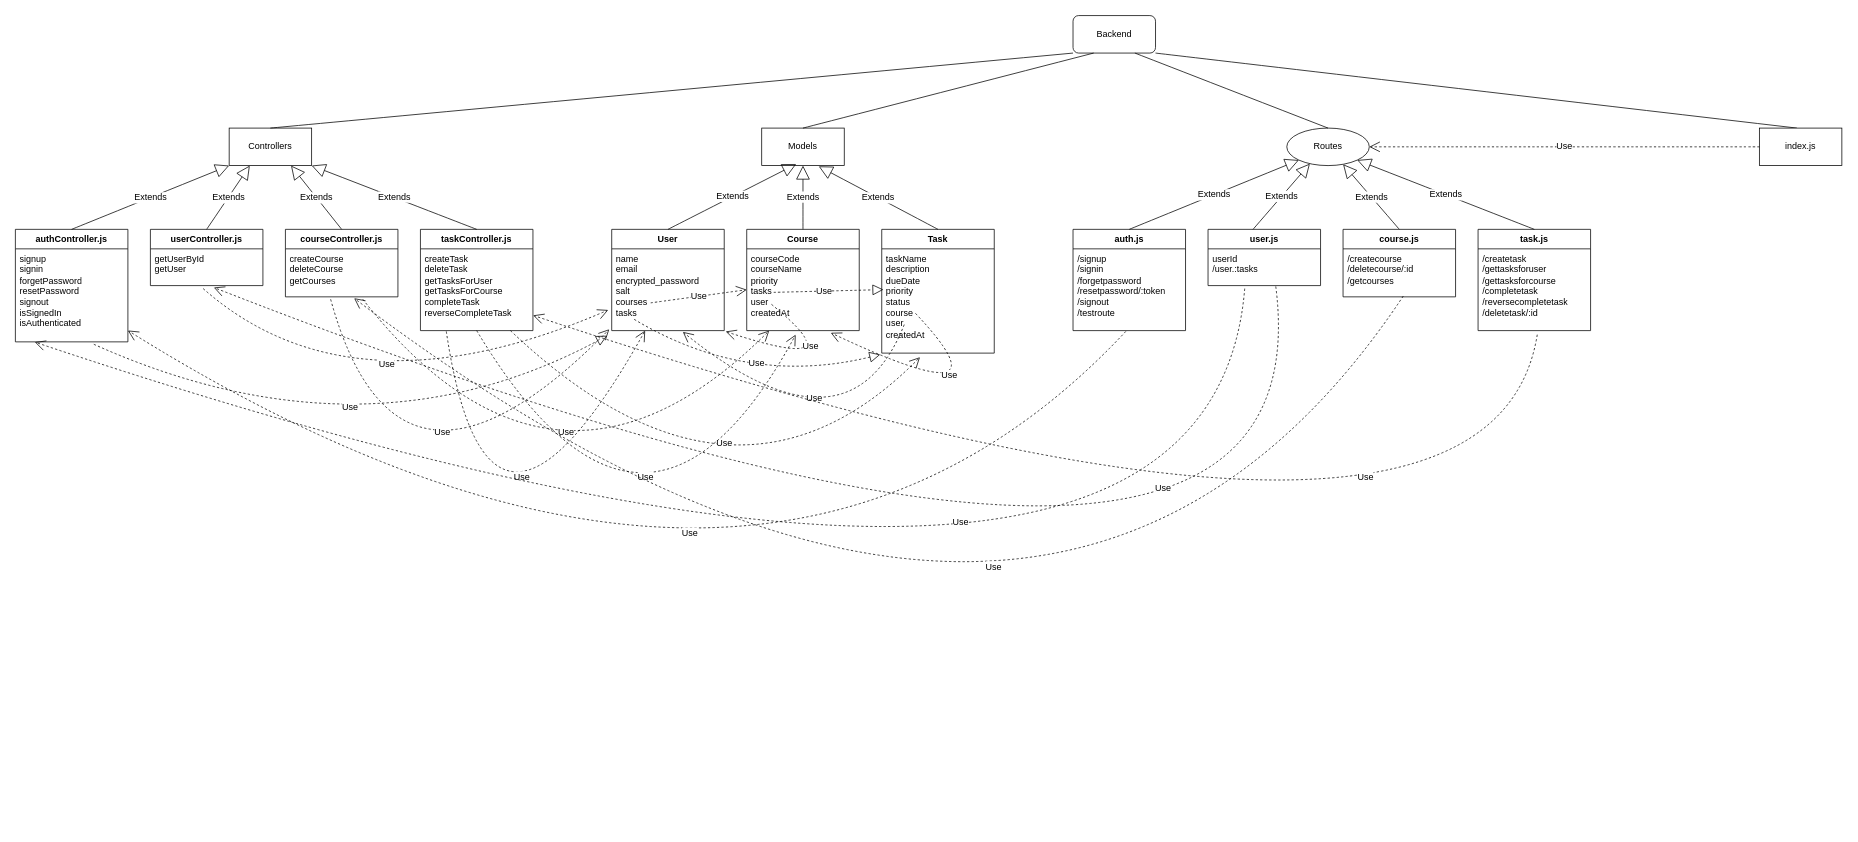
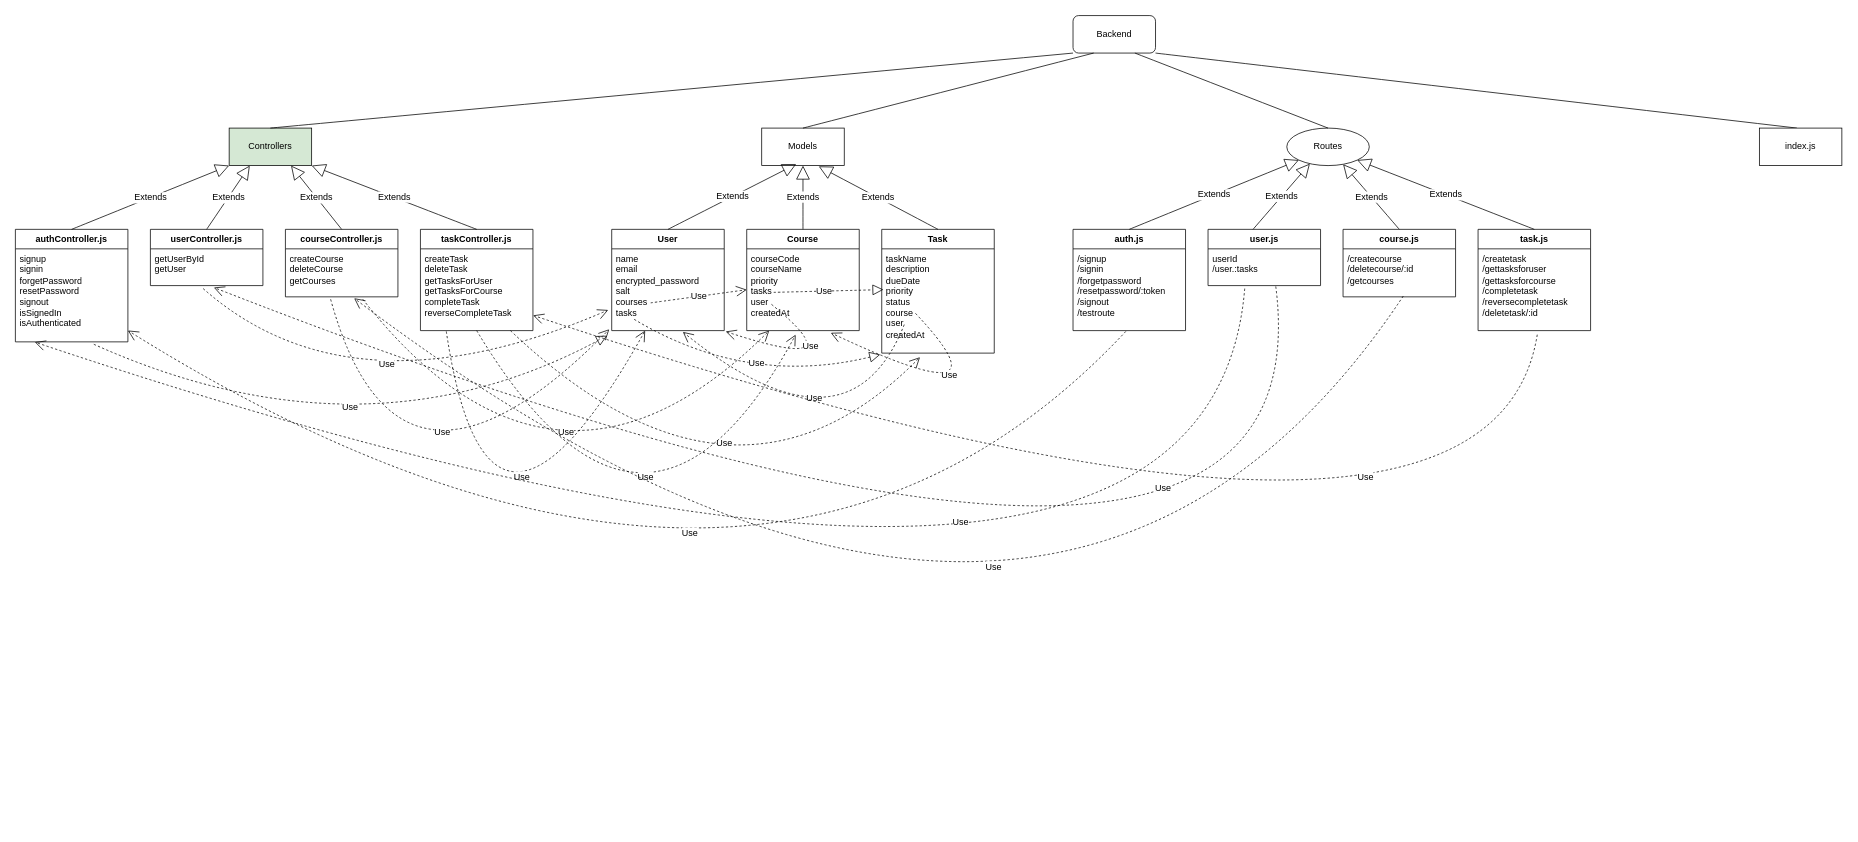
- <mxCell id="6" value="Controllers" style="html=1;whiteSpace=wrap;" vertex="1" parent="1"><mxGeometry x="305" y="170" width="110" height="50" as="geometry" /></mxCell>
+ <mxCell id="6" value="Controllers" style="html=1;whiteSpace=wrap;fillColor=#d5e8d4;" vertex="1" parent="1"><mxGeometry x="305" y="170" width="110" height="50" as="geometry" /></mxCell>
- <mxCell id="66" value="Use" style="endArrow=open;endSize=12;dashed=1;html=1;rounded=0;fontSize=12;curved=1;exitX=0;exitY=0.5;exitDx=0;exitDy=0;entryX=1;entryY=0.5;entryDx=0;entryDy=0;" edge="1" parent="1" source="65" target="31"><mxGeometry width="160" relative="1" as="geometry"><mxPoint x="2120" y="200" as="sourcePoint" /><mxPoint x="2280" y="200" as="targetPoint" /></mxGeometry></mxCell>
